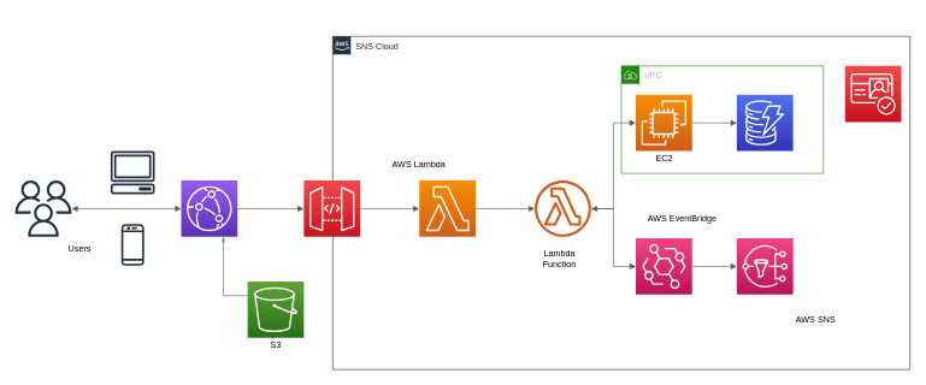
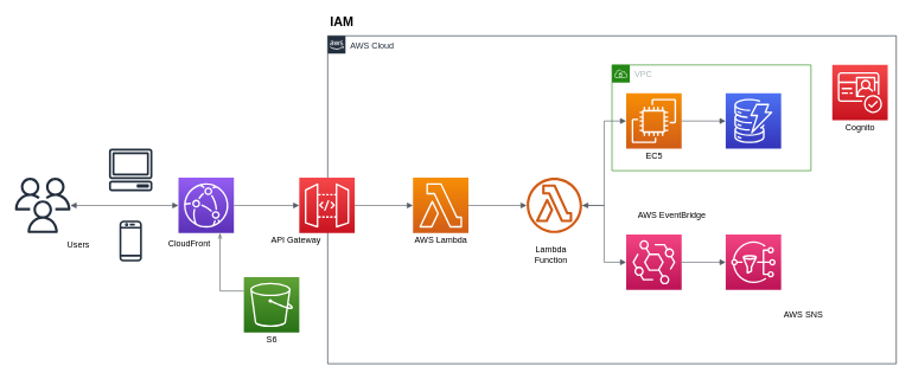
+ <mxCell id="15" value="&lt;h2&gt;&lt;b&gt;IAM&lt;/b&gt;&lt;/h2&gt;" style="text;html=1;strokeColor=none;fillColor=none;align=center;verticalAlign=middle;whiteSpace=wrap;rounded=0;shadow=0;" parent="1" vertex="1"><mxGeometry x="460" y="20" width="40" height="20" as="geometry" /></mxCell>
- <mxCell id="2" value="SNS Cloud" style="points=[[0,0],[0.25,0],[0.5,0],[0.75,0],[1,0],[1,0.25],[1,0.5],[1,0.75],[1,1],[0.75,1],[0.5,1],[0.25,1],[0,1],[0,0.75],[0,0.5],[0,0.25]];outlineConnect=0;gradientColor=none;html=1;whiteSpace=wrap;fontSize=12;fontStyle=0;shape=mxgraph.aws4.group;grIcon=mxgraph.aws4.group_aws_cloud_alt;strokeColor=#232F3E;fillColor=none;verticalAlign=top;align=left;spacingLeft=30;fontColor=#232F3E;dashed=0;" parent="1" vertex="1"><mxGeometry x="460" y="50" width="800" height="462" as="geometry" /></mxCell>
+ <mxCell id="2" value="AWS Cloud" style="points=[[0,0],[0.25,0],[0.5,0],[0.75,0],[1,0],[1,0.25],[1,0.5],[1,0.75],[1,1],[0.75,1],[0.5,1],[0.25,1],[0,1],[0,0.75],[0,0.5],[0,0.25]];outlineConnect=0;gradientColor=none;html=1;whiteSpace=wrap;fontSize=12;fontStyle=0;shape=mxgraph.aws4.group;grIcon=mxgraph.aws4.group_aws_cloud_alt;strokeColor=#232F3E;fillColor=none;verticalAlign=top;align=left;spacingLeft=30;fontColor=#232F3E;dashed=0;" parent="1" vertex="1"><mxGeometry x="460" y="50" width="800" height="462" as="geometry" /></mxCell>
+ <mxCell id="9" value="Cognito" style="text;html=1;align=center;verticalAlign=middle;resizable=0;points=[];autosize=1;" parent="1" vertex="1"><mxGeometry x="1179" y="169" width="60" height="20" as="geometry" /></mxCell>
- <mxCell id="26" value="EC2" style="text;html=1;align=center;verticalAlign=middle;resizable=0;points=[];autosize=1;" parent="1" vertex="1"><mxGeometry x="899" y="209" width="40" height="20" as="geometry" /></mxCell>
+ <mxCell id="26" value="EC5" style="text;html=1;align=center;verticalAlign=middle;resizable=0;points=[];autosize=1;" parent="1" vertex="1"><mxGeometry x="899" y="209" width="40" height="20" as="geometry" /></mxCell>
- <mxCell id="29" value="AWS Lambda" style="text;html=1;align=center;verticalAlign=middle;resizable=0;points=[];autosize=1;" parent="1" vertex="1"><mxGeometry x="534" y="218" width="90" height="20" as="geometry" /></mxCell>
+ <mxCell id="29" value="AWS Lambda" style="text;html=1;align=center;verticalAlign=middle;resizable=0;points=[];autosize=1;" parent="1" vertex="1"><mxGeometry x="574" y="328" width="90" height="20" as="geometry" /></mxCell>
+ <mxCell id="8" value="API Gateway" style="text;html=1;align=center;verticalAlign=middle;resizable=0;points=[];autosize=1;" parent="1" vertex="1"><mxGeometry x="370" y="328" width="90" height="20" as="geometry" /></mxCell>
+ <mxCell id="35" value="CloudFront" style="text;html=1;align=center;verticalAlign=middle;resizable=0;points=[];autosize=1;" parent="1" vertex="1"><mxGeometry x="230" y="333" width="70" height="20" as="geometry" /></mxCell>
- <mxCell id="27" value="S3" style="text;html=1;align=center;verticalAlign=middle;resizable=0;points=[];autosize=1;" parent="1" vertex="1"><mxGeometry x="366" y="468" width="30" height="20" as="geometry" /></mxCell>
+ <mxCell id="27" value="S6" style="text;html=1;align=center;verticalAlign=middle;resizable=0;points=[];autosize=1;" parent="1" vertex="1"><mxGeometry x="366" y="468" width="30" height="20" as="geometry" /></mxCell>
